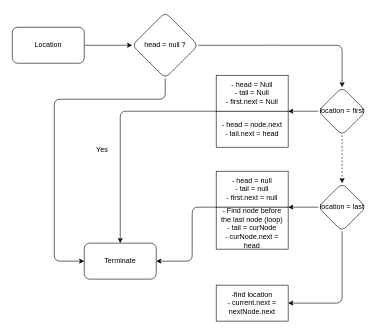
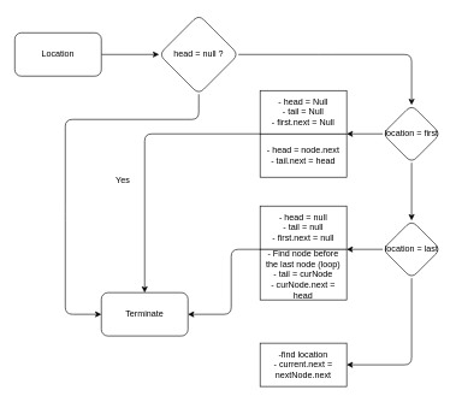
- <mxCell id="9" value="" style="edgeStyle=none;html=1;dashed=1;" edge="1" parent="1" source="10" target="15"><mxGeometry relative="1" as="geometry" /></mxCell>
+ <mxCell id="9" value="" style="edgeStyle=none;html=1;" edge="1" parent="1" source="10" target="15"><mxGeometry relative="1" as="geometry" /></mxCell>
